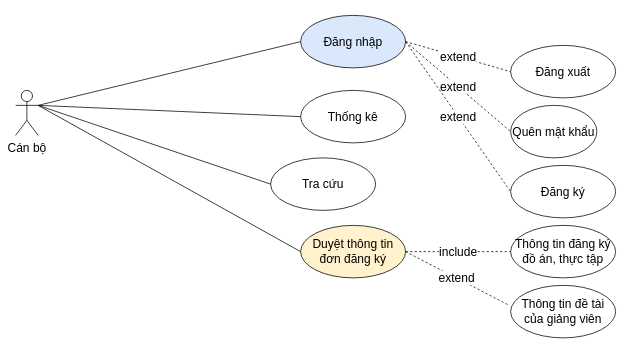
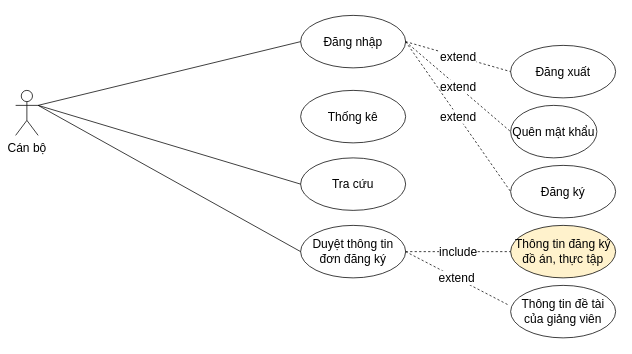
- <mxCell id="3" value="Đăng nhập" style="ellipse;whiteSpace=wrap;html=1;strokeWidth=1;fontSize=16;fillColor=#dae8fc;" parent="1" vertex="1"><mxGeometry x="400" y="20" width="140" height="70" as="geometry" /></mxCell>
+ <mxCell id="3" value="Đăng nhập" style="ellipse;whiteSpace=wrap;html=1;strokeWidth=1;fontSize=16;" parent="1" vertex="1"><mxGeometry x="400" y="20" width="140" height="70" as="geometry" /></mxCell>
- <mxCell id="6" value="" style="endArrow=none;html=1;rounded=0;entryX=0;entryY=0.5;entryDx=0;entryDy=0;exitX=1;exitY=0.333;exitDx=0;exitDy=0;exitPerimeter=0;fontSize=16;" parent="1" source="2" target="4" edge="1"><mxGeometry width="50" height="50" relative="1" as="geometry"><mxPoint x="40" y="330" as="sourcePoint" /><mxPoint x="320" y="495" as="targetPoint" /></mxGeometry></mxCell>
- <mxCell id="5" value="Tra cứu" style="ellipse;whiteSpace=wrap;html=1;strokeWidth=1;fontSize=16;" parent="1" vertex="1"><mxGeometry x="360" y="210" width="140" height="70" as="geometry" /></mxCell>
+ <mxCell id="5" value="Tra cứu" style="ellipse;whiteSpace=wrap;html=1;strokeWidth=1;fontSize=16;" parent="1" vertex="1"><mxGeometry x="400" y="210" width="140" height="70" as="geometry" /></mxCell>
- <mxCell id="8" value="Duyệt thông tin đơn đăng ký" style="ellipse;whiteSpace=wrap;html=1;strokeWidth=1;fontSize=16;fillColor=#fff2cc;" parent="1" vertex="1"><mxGeometry x="400" y="300" width="140" height="70" as="geometry" /></mxCell>
+ <mxCell id="8" value="Duyệt thông tin đơn đăng ký" style="ellipse;whiteSpace=wrap;html=1;strokeWidth=1;fontSize=16;" parent="1" vertex="1"><mxGeometry x="400" y="300" width="140" height="70" as="geometry" /></mxCell>
- <mxCell id="17" value="Thông tin đăng ký đồ án, thực tập" style="ellipse;whiteSpace=wrap;html=1;strokeWidth=1;fontSize=16;" parent="1" vertex="1"><mxGeometry x="680" y="300" width="140" height="70" as="geometry" /></mxCell>
+ <mxCell id="17" value="Thông tin đăng ký đồ án, thực tập" style="ellipse;whiteSpace=wrap;html=1;strokeWidth=1;fontSize=16;fillColor=#fff2cc;" parent="1" vertex="1"><mxGeometry x="680" y="300" width="140" height="70" as="geometry" /></mxCell>
